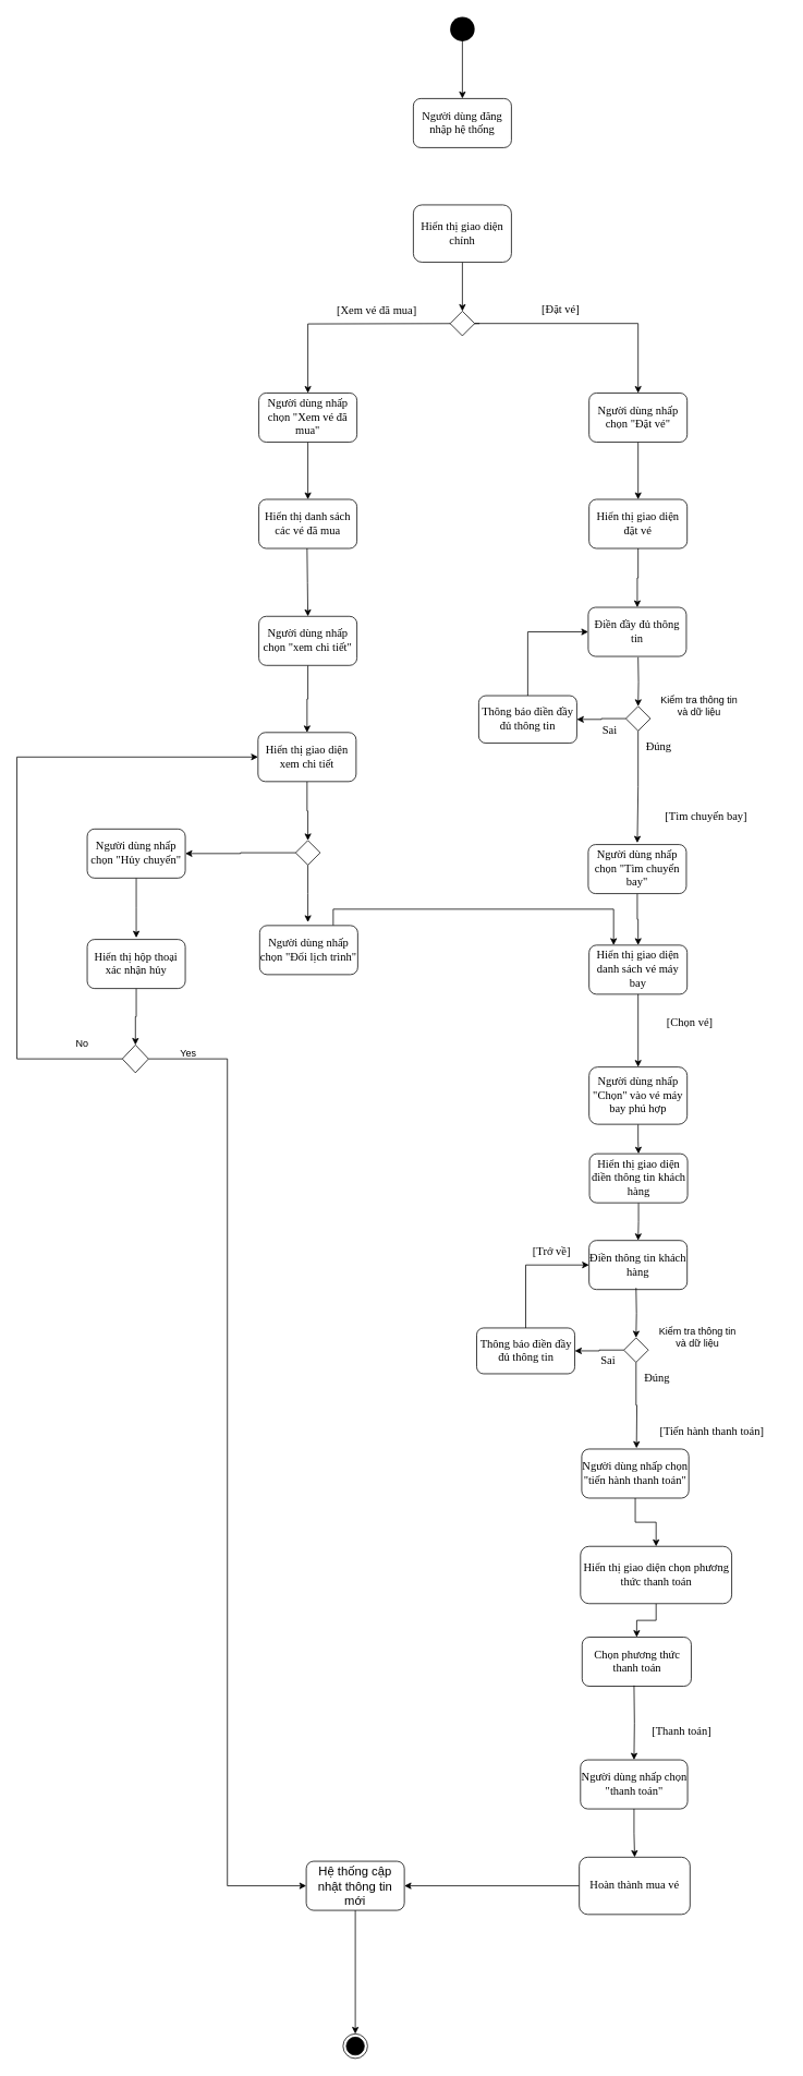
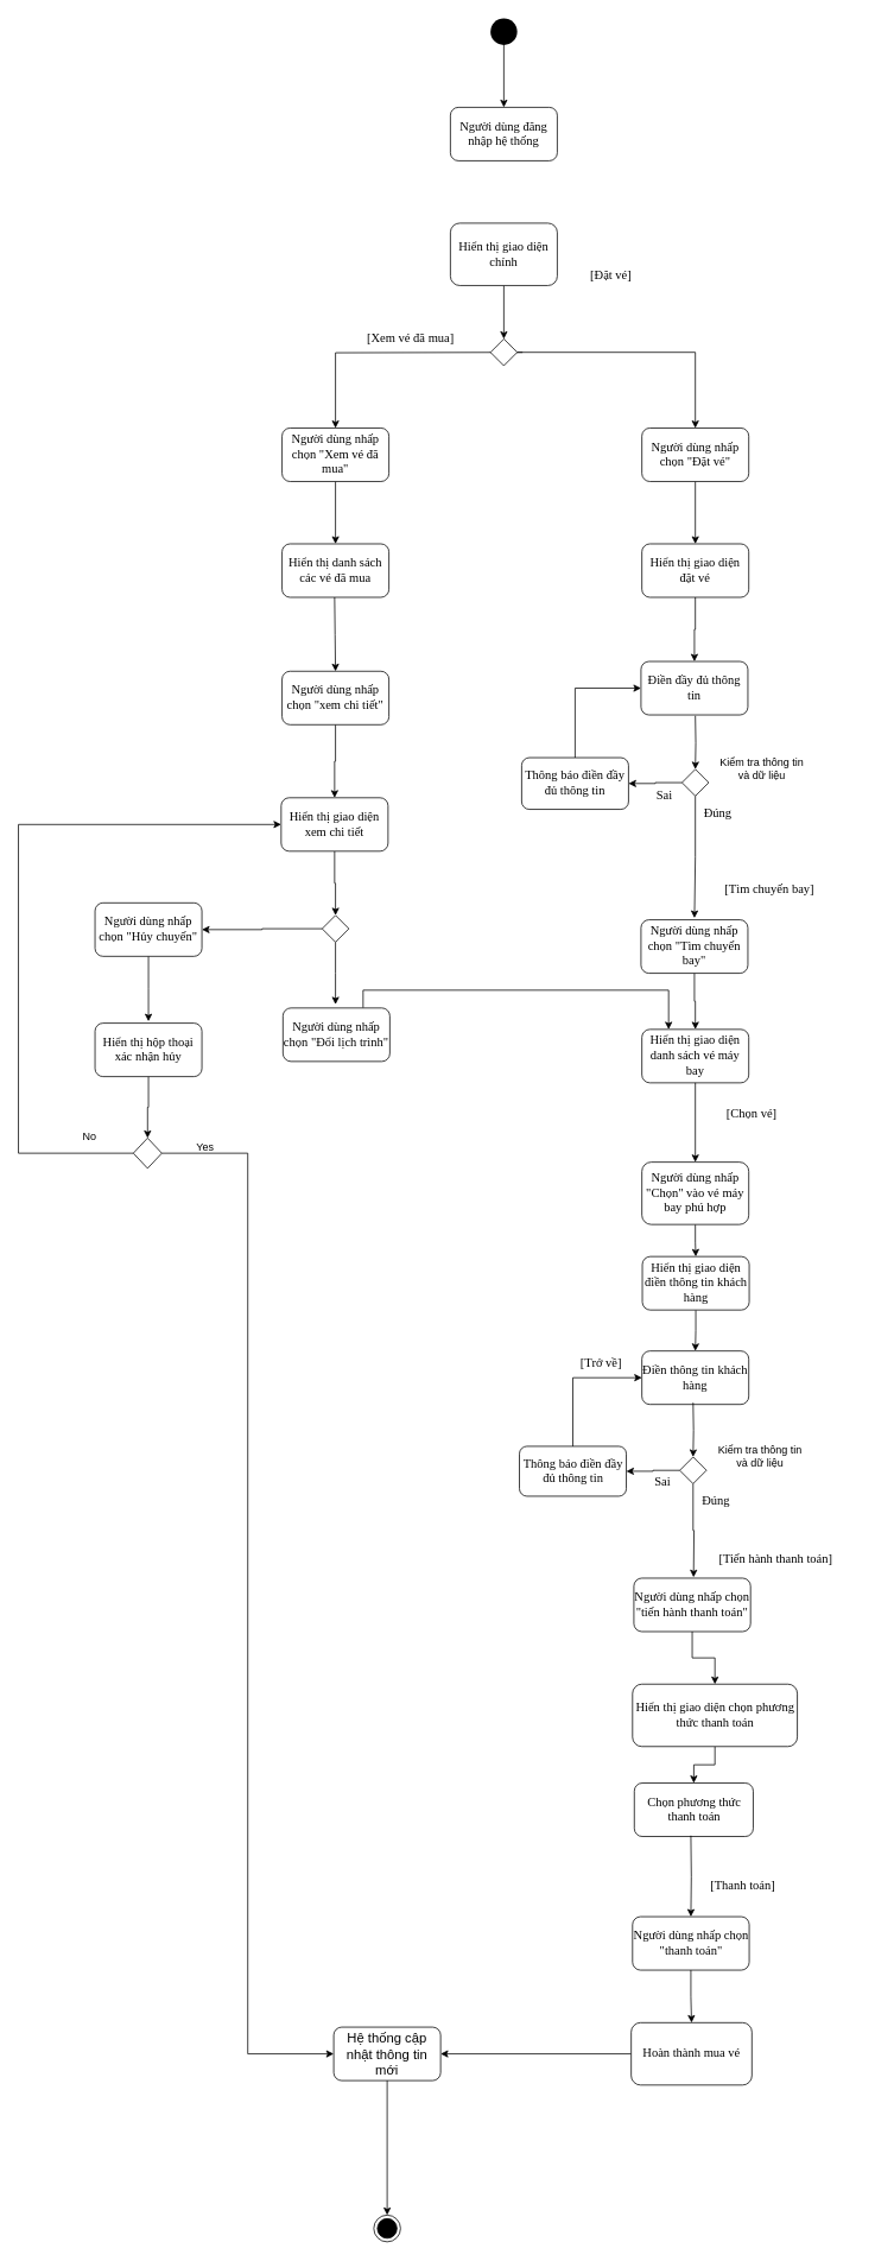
- <mxCell id="10" value="[Đặt vé]" style="text;html=1;align=center;verticalAlign=middle;resizable=0;points=[];autosize=1;fontFamily=Verdana;fontSize=14;" vertex="1" parent="1"><mxGeometry x="650" y="369" width="70" height="20" as="geometry" /></mxCell>
+ <mxCell id="10" value="[Đặt vé]" style="text;html=1;align=center;verticalAlign=middle;resizable=0;points=[];autosize=1;fontFamily=Verdana;fontSize=14;" vertex="1" parent="1"><mxGeometry x="650" y="299" width="70" height="20" as="geometry" /></mxCell>
